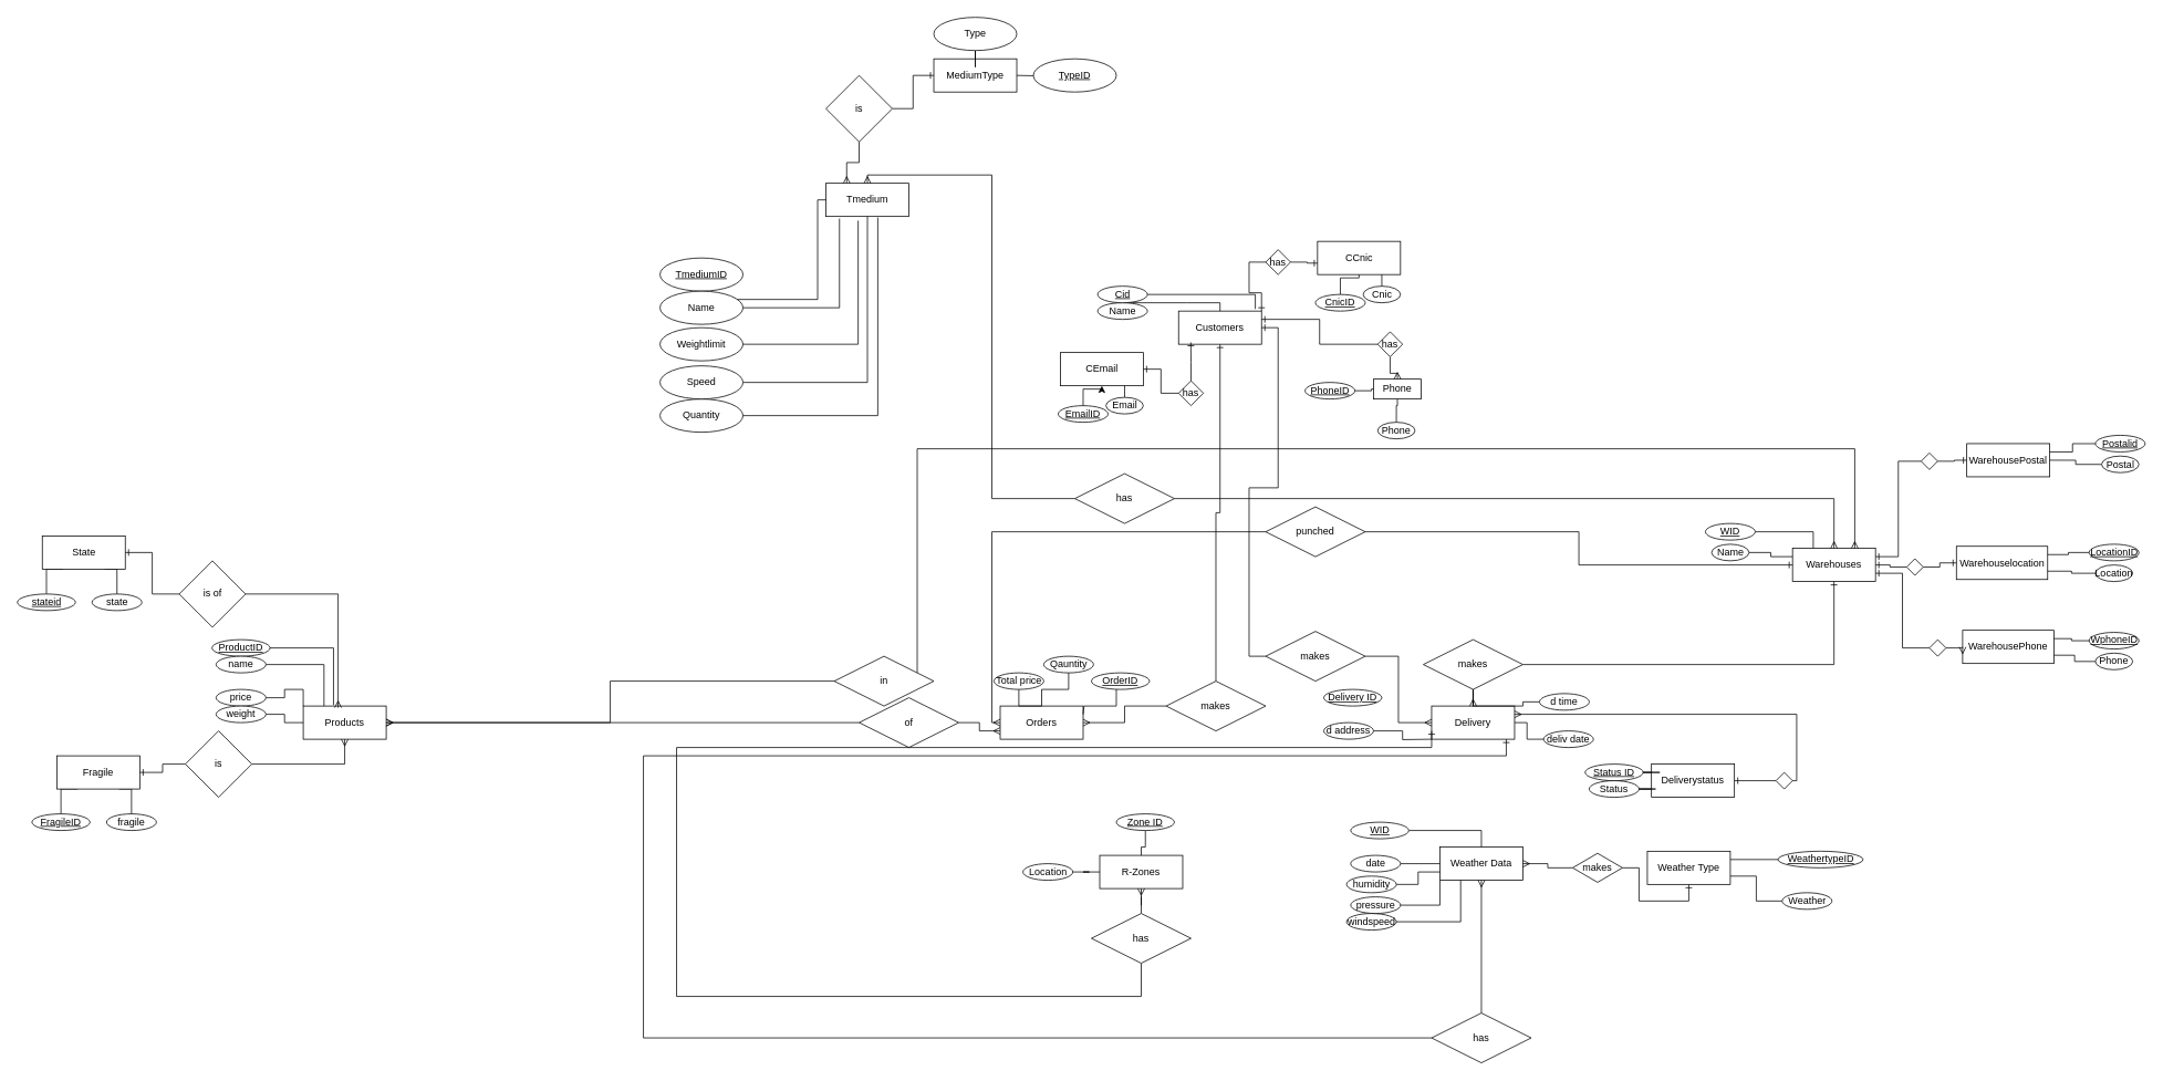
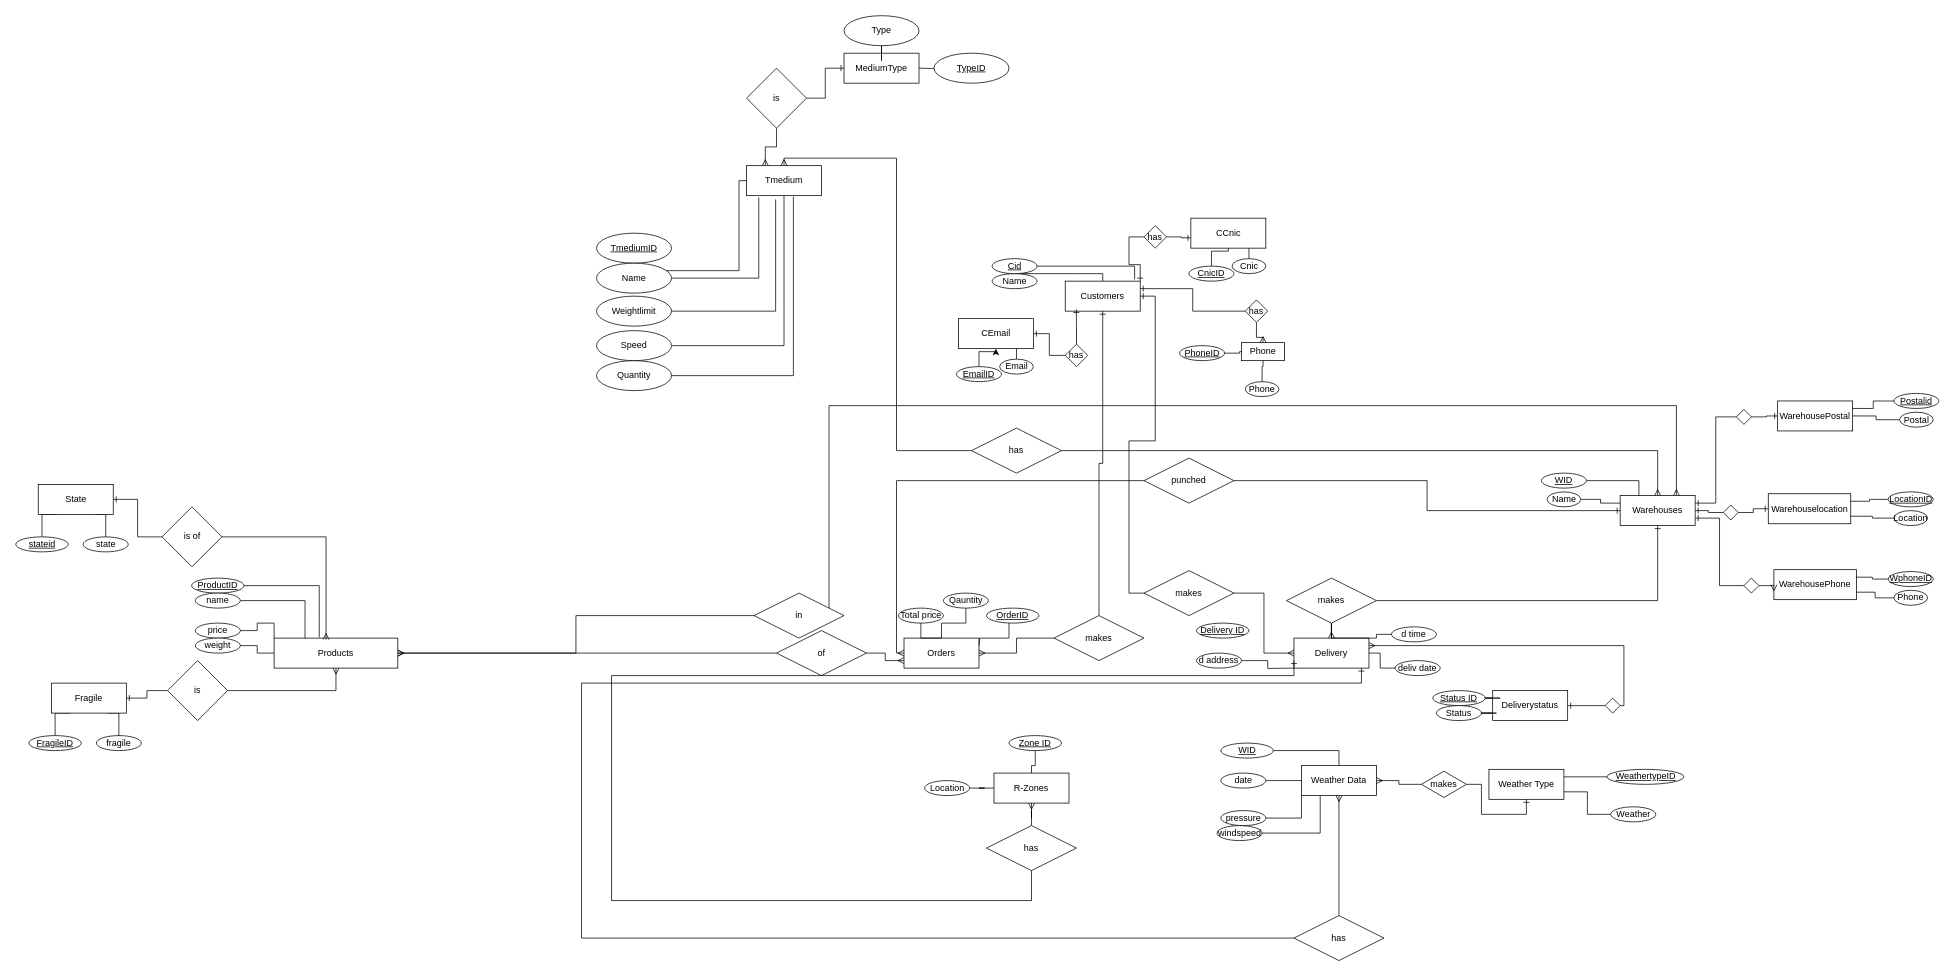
- <mxCell id="5" value="Products" style="whiteSpace=wrap;html=1;align=center;" parent="1" vertex="1"><mxGeometry x="365" y="850" width="100" height="40" as="geometry" /></mxCell>
+ <mxCell id="5" value="Products" style="whiteSpace=wrap;html=1;align=center;" parent="1" vertex="1"><mxGeometry x="365" y="850" width="165" height="40" as="geometry" /></mxCell>
- <mxCell id="84" style="edgeStyle=orthogonalEdgeStyle;rounded=0;orthogonalLoop=1;jettySize=auto;html=1;entryX=0;entryY=0.75;entryDx=0;entryDy=0;endArrow=none;endFill=0;" parent="1" source="85" target="9" edge="1"><mxGeometry relative="1" as="geometry" /></mxCell>
- <mxCell id="85" value="humidity" style="ellipse;whiteSpace=wrap;html=1;align=center;" parent="1" vertex="1"><mxGeometry x="1622.5" y="1055" width="60" height="20" as="geometry" /></mxCell>
